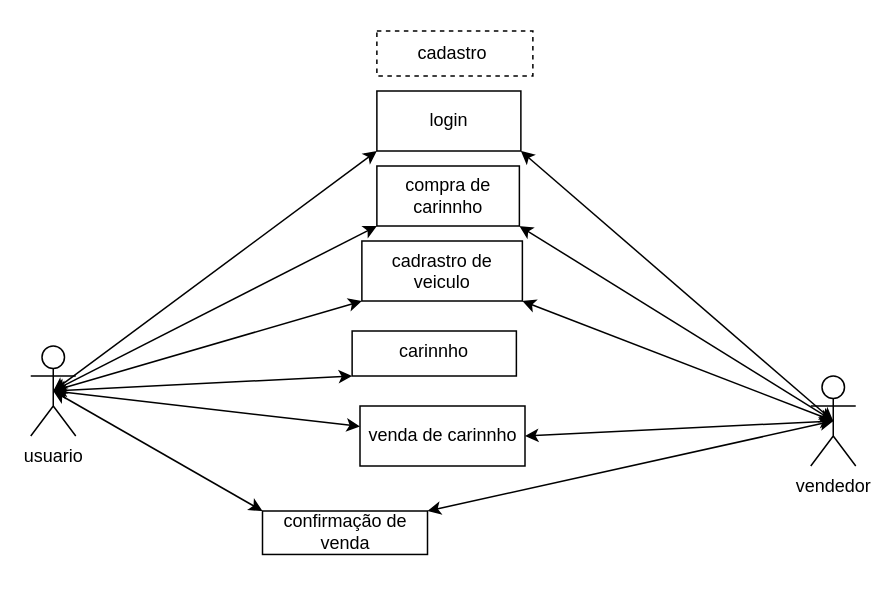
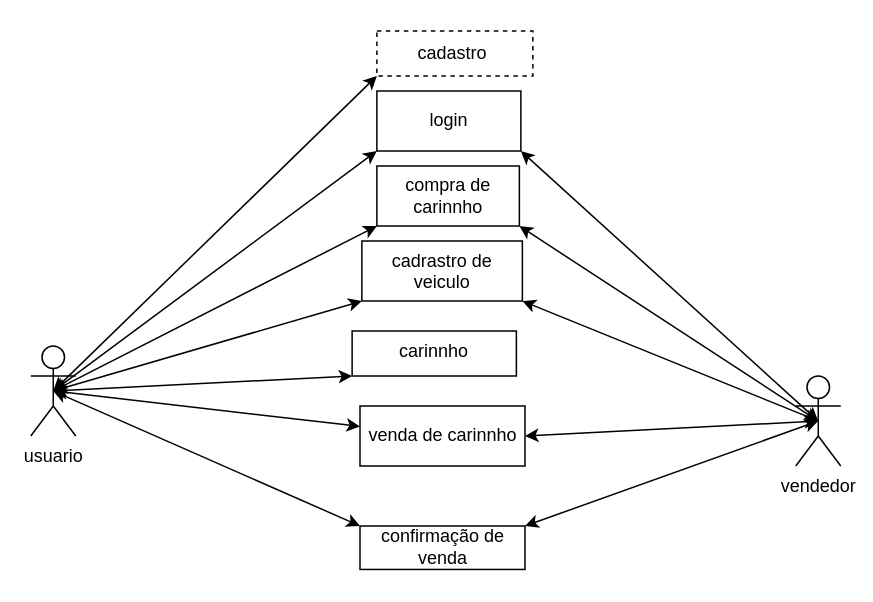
+ <mxCell id="13" value="" style="endArrow=classic;startArrow=classic;html=1;rounded=0;exitX=0.5;exitY=0.5;exitDx=0;exitDy=0;exitPerimeter=0;entryX=0;entryY=1;entryDx=0;entryDy=0;" edge="1" parent="1" source="2" target="14"><mxGeometry width="50" height="50" relative="1" as="geometry"><mxPoint x="175" y="300" as="sourcePoint" /><mxPoint x="250" y="160" as="targetPoint" /></mxGeometry></mxCell>
- <mxCell id="9" value="vendedor&lt;div&gt;&lt;br&gt;&lt;/div&gt;" style="shape=umlActor;verticalLabelPosition=bottom;verticalAlign=top;html=1;outlineConnect=0;" vertex="1" parent="1"><mxGeometry x="540" y="250" width="30" height="60" as="geometry" /></mxCell>
+ <mxCell id="9" value="vendedor&lt;div&gt;&lt;br&gt;&lt;/div&gt;" style="shape=umlActor;verticalLabelPosition=bottom;verticalAlign=top;html=1;outlineConnect=0;" vertex="1" parent="1"><mxGeometry x="530" y="250" width="30" height="60" as="geometry" /></mxCell>
- <mxCell id="8" value="confirmação de venda" style="rounded=0;whiteSpace=wrap;html=1;" vertex="1" parent="1"><mxGeometry x="174.5" y="340" width="110" height="28.97" as="geometry" /></mxCell>
+ <mxCell id="8" value="confirmação de venda" style="rounded=0;whiteSpace=wrap;html=1;" vertex="1" parent="1"><mxGeometry x="239.5" y="350" width="110" height="28.97" as="geometry" /></mxCell>
